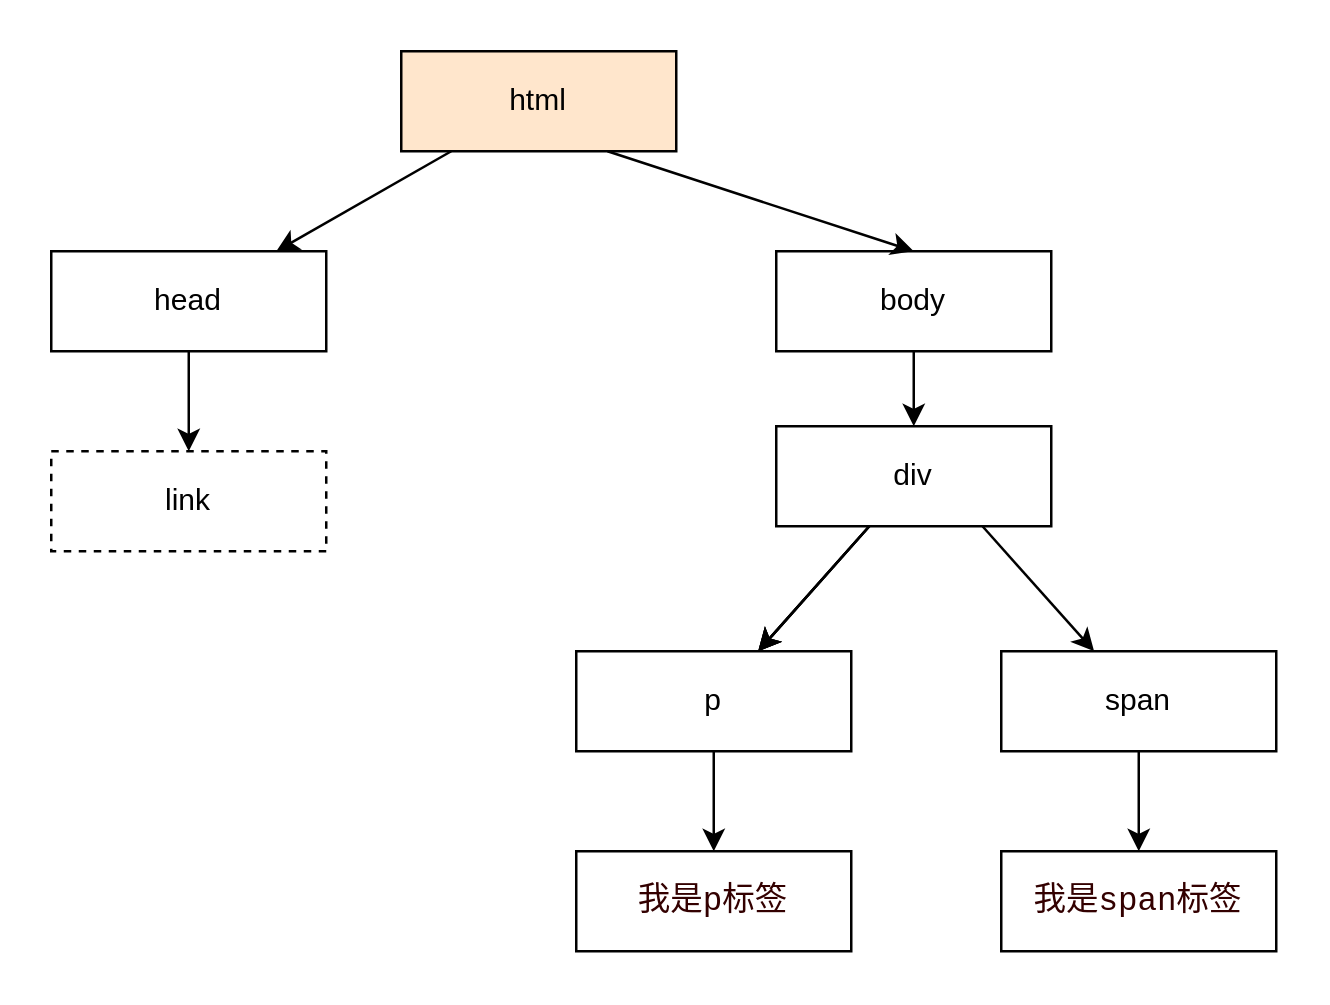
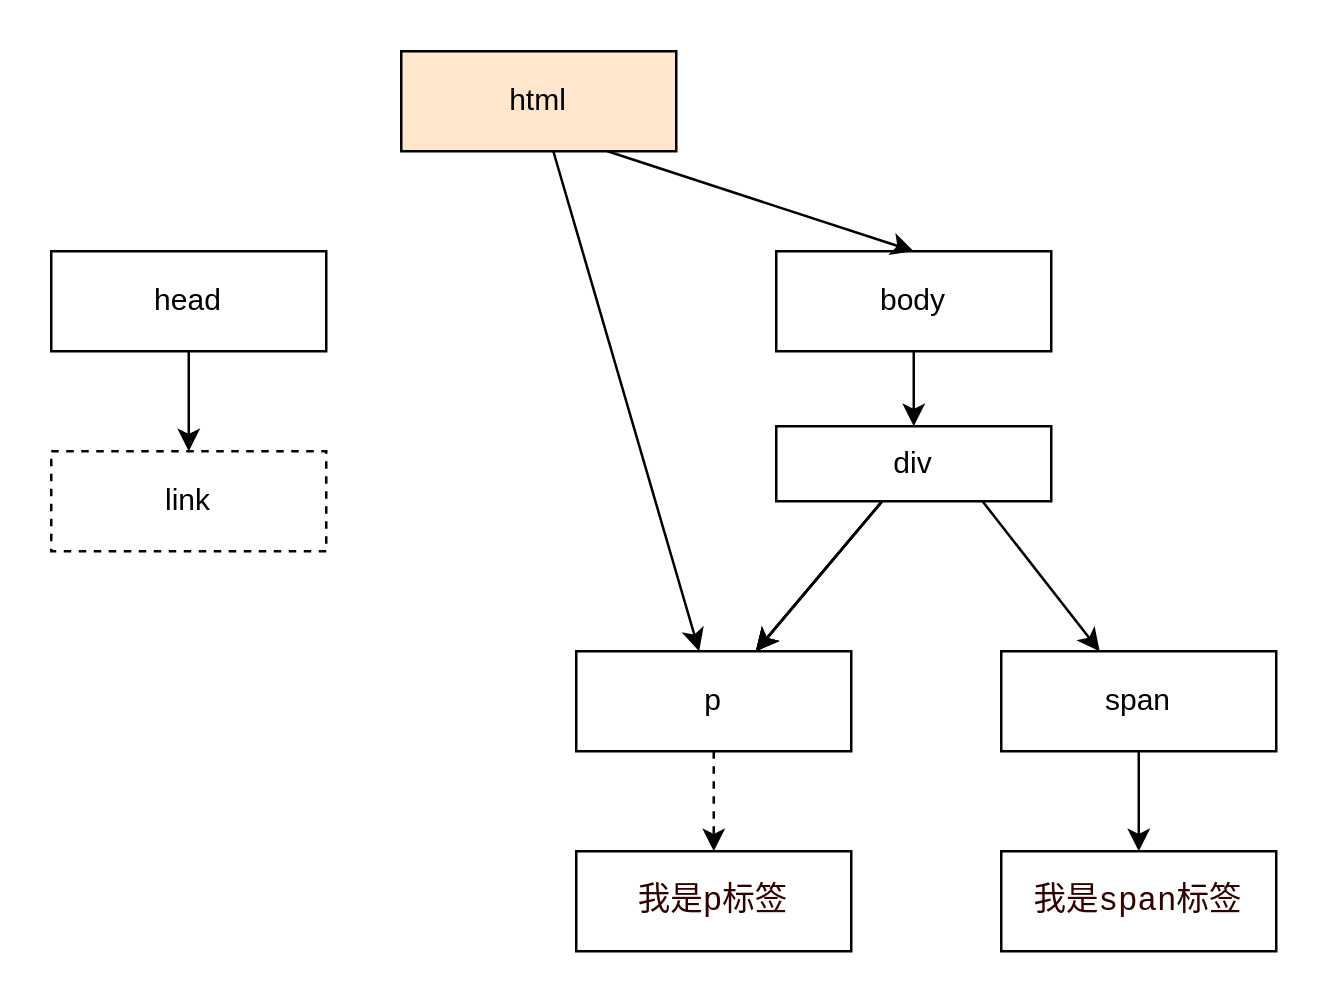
- <mxCell id="2" value="" style="rounded=0;orthogonalLoop=1;jettySize=auto;html=1;" edge="1" parent="1" source="3" target="5"><mxGeometry relative="1" as="geometry" /></mxCell>
+ <mxCell id="2" value="" style="rounded=0;orthogonalLoop=1;jettySize=auto;html=1;" edge="1" parent="1" source="3" target="15"><mxGeometry relative="1" as="geometry" /></mxCell>
- <mxCell id="13" value="div" style="rounded=0;whiteSpace=wrap;html=1;" vertex="1" parent="1"><mxGeometry x="310" y="170" width="110" height="40" as="geometry" /></mxCell>
+ <mxCell id="13" value="div" style="rounded=0;whiteSpace=wrap;html=1;" vertex="1" parent="1"><mxGeometry x="310" y="170" width="110" height="30" as="geometry" /></mxCell>
- <mxCell id="14" value="" style="edgeStyle=none;rounded=0;orthogonalLoop=1;jettySize=auto;html=1;" edge="1" parent="1" source="15" target="19"><mxGeometry relative="1" as="geometry" /></mxCell>
+ <mxCell id="14" value="" style="edgeStyle=none;rounded=0;orthogonalLoop=1;jettySize=auto;html=1;dashed=1;" edge="1" parent="1" source="15" target="19"><mxGeometry relative="1" as="geometry" /></mxCell>
